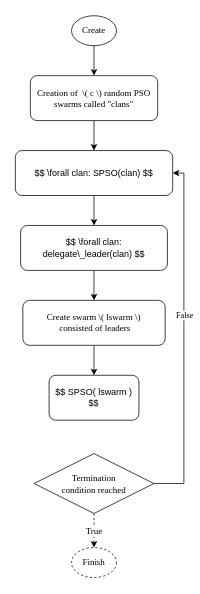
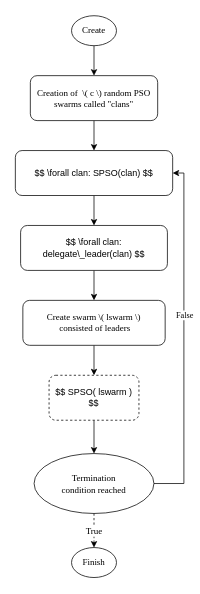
- <mxCell id="13" value="$$ SPSO( lswarm ) $$" style="rounded=1;whiteSpace=wrap;html=1;" vertex="1" parent="1"><mxGeometry x="65" y="500" width="120" height="60" as="geometry" /></mxCell>
+ <mxCell id="13" value="$$ SPSO( lswarm ) $$" style="rounded=1;whiteSpace=wrap;html=1;dashed=1;" vertex="1" parent="1"><mxGeometry x="65" y="500" width="120" height="60" as="geometry" /></mxCell>
+ <mxCell id="12" value="" style="edgeStyle=orthogonalEdgeStyle;rounded=0;orthogonalLoop=1;jettySize=auto;html=1;" edge="1" parent="1" source="13" target="17"><mxGeometry relative="1" as="geometry" /></mxCell>
- <mxCell id="17" value="&lt;font face=&quot;Verdana&quot;&gt;Termination&lt;br&gt;condition reached&lt;/font&gt;" style="rhombus;whiteSpace=wrap;html=1;" vertex="1" parent="1"><mxGeometry x="45" y="604.5" width="160" height="80" as="geometry" /></mxCell>
+ <mxCell id="17" value="&lt;font face=&quot;Verdana&quot;&gt;Termination&lt;br&gt;condition reached&lt;/font&gt;" style="ellipse;whiteSpace=wrap;html=1;" vertex="1" parent="1"><mxGeometry x="45" y="604.5" width="160" height="80" as="geometry" /></mxCell>
- <mxCell id="18" value="&lt;font face=&quot;Verdana&quot;&gt;Finish&lt;/font&gt;" style="ellipse;whiteSpace=wrap;html=1;dashed=1;" vertex="1" parent="1"><mxGeometry x="95" y="730" width="60" height="40" as="geometry" /></mxCell>
+ <mxCell id="18" value="&lt;font face=&quot;Verdana&quot;&gt;Finish&lt;/font&gt;" style="ellipse;whiteSpace=wrap;html=1;" vertex="1" parent="1"><mxGeometry x="95" y="730" width="60" height="40" as="geometry" /></mxCell>
